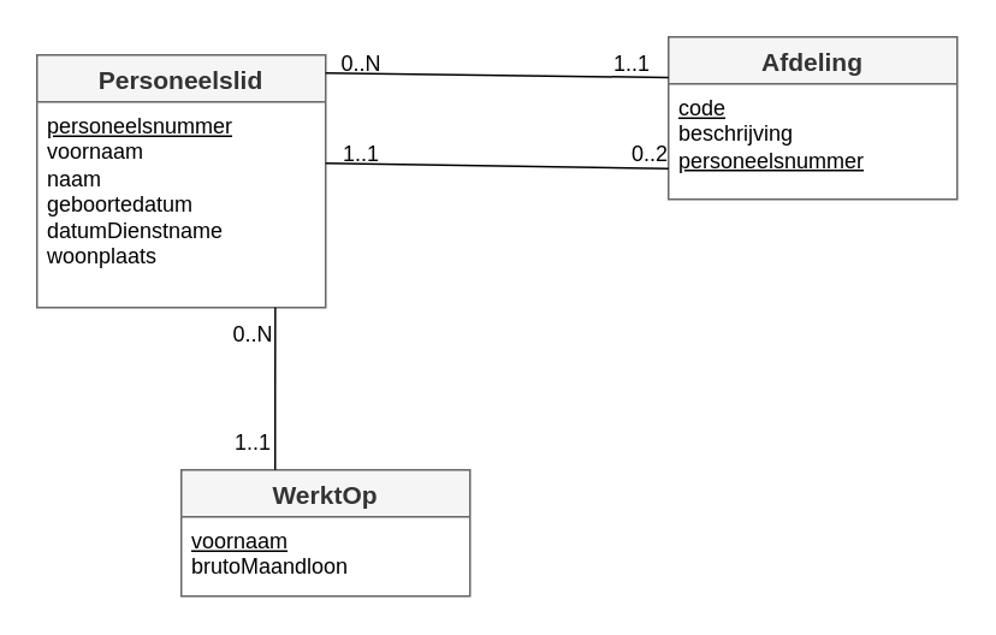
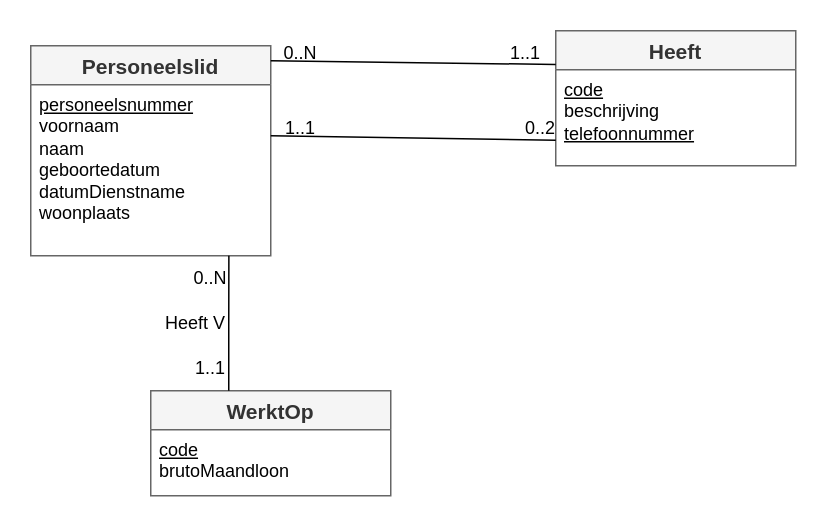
- <mxCell id="4" value="Afdeling" style="swimlane;fontStyle=1;childLayout=stackLayout;horizontal=1;startSize=26;horizontalStack=0;resizeParent=1;resizeParentMax=0;resizeLast=0;collapsible=1;marginBottom=0;align=center;fontSize=14;strokeColor=#666666;fillColor=#f5f5f5;fontColor=#333333;" vertex="1" parent="1"><mxGeometry x="370" y="20" width="160" height="90" as="geometry" /></mxCell>
+ <mxCell id="4" value="Heeft" style="swimlane;fontStyle=1;childLayout=stackLayout;horizontal=1;startSize=26;horizontalStack=0;resizeParent=1;resizeParentMax=0;resizeLast=0;collapsible=1;marginBottom=0;align=center;fontSize=14;strokeColor=#666666;fillColor=#f5f5f5;fontColor=#333333;" vertex="1" parent="1"><mxGeometry x="370" y="20" width="160" height="90" as="geometry" /></mxCell>
- <mxCell id="5" value="&lt;u&gt;code&lt;/u&gt;&lt;br&gt;beschrijving&lt;div&gt;&lt;u&gt;personeelsnummer&lt;/u&gt;&lt;/div&gt;" style="text;strokeColor=none;fillColor=none;spacingLeft=4;spacingRight=4;overflow=hidden;rotatable=0;points=[[0,0.5],[1,0.5]];portConstraint=eastwest;fontSize=12;html=1;" vertex="1" parent="4"><mxGeometry y="26" width="160" height="64" as="geometry" /></mxCell>
+ <mxCell id="5" value="&lt;u&gt;code&lt;/u&gt;&lt;br&gt;beschrijving&lt;div&gt;&lt;u&gt;telefoonnummer&lt;/u&gt;&lt;/div&gt;" style="text;strokeColor=none;fillColor=none;spacingLeft=4;spacingRight=4;overflow=hidden;rotatable=0;points=[[0,0.5],[1,0.5]];portConstraint=eastwest;fontSize=12;html=1;" vertex="1" parent="4"><mxGeometry y="26" width="160" height="64" as="geometry" /></mxCell>
+ <mxCell id="12" value="Heeft V" style="text;html=1;whiteSpace=wrap;strokeColor=none;fillColor=none;align=center;verticalAlign=middle;rounded=0;" vertex="1" parent="1"><mxGeometry x="100" y="200" width="60" height="30" as="geometry" /></mxCell>
- <mxCell id="10" value="&lt;u&gt;voornaam&lt;/u&gt;&lt;div&gt;brutoMaandloon&lt;/div&gt;" style="text;strokeColor=none;fillColor=none;spacingLeft=4;spacingRight=4;overflow=hidden;rotatable=0;points=[[0,0.5],[1,0.5]];portConstraint=eastwest;fontSize=12;fontStyle=0;html=1;" vertex="1" parent="9"><mxGeometry y="26" width="160" height="44" as="geometry" /></mxCell>
+ <mxCell id="10" value="&lt;u&gt;code&lt;/u&gt;&lt;div&gt;brutoMaandloon&lt;/div&gt;" style="text;strokeColor=none;fillColor=none;spacingLeft=4;spacingRight=4;overflow=hidden;rotatable=0;points=[[0,0.5],[1,0.5]];portConstraint=eastwest;fontSize=12;fontStyle=0;html=1;" vertex="1" parent="9"><mxGeometry y="26" width="160" height="44" as="geometry" /></mxCell>
